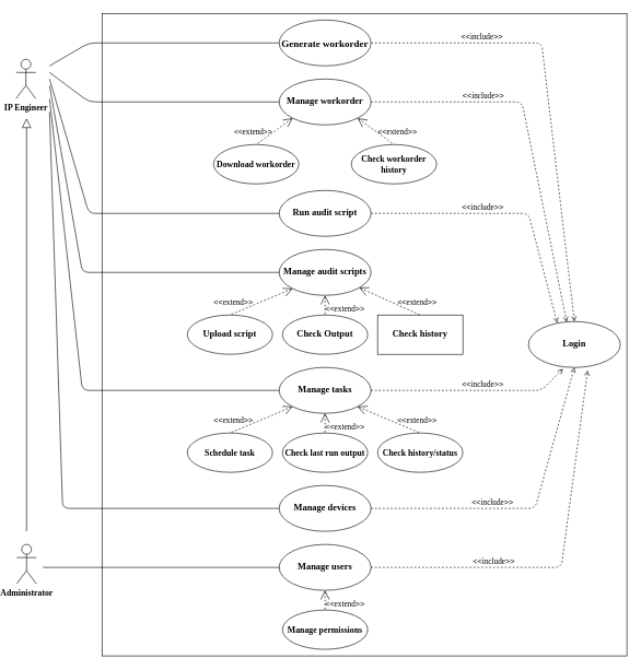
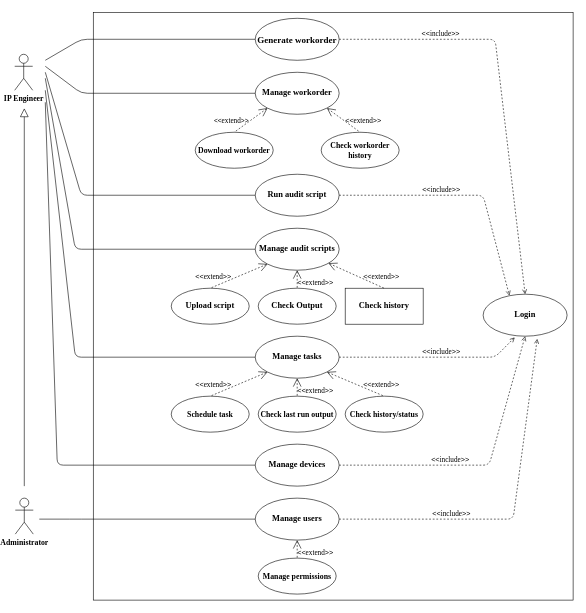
- <mxCell id="40" value="&lt;font style=&quot;font-size: 12px&quot;&gt;&amp;lt;&amp;lt;&lt;font face=&quot;Old Standard TT&quot; style=&quot;font-size: 12px&quot;&gt;include&lt;/font&gt;&amp;gt;&amp;gt;&lt;/font&gt;" style="edgeStyle=none;html=1;endArrow=open;verticalAlign=bottom;dashed=1;labelBackgroundColor=none;entryX=0.416;entryY=0.011;entryDx=0;entryDy=0;entryPerimeter=0;exitX=1;exitY=0.5;exitDx=0;exitDy=0;" edge="1" parent="1" source="14" target="11"><mxGeometry x="-0.404" width="160" relative="1" as="geometry"><mxPoint x="701" y="170" as="sourcePoint" /><mxPoint x="861" y="170" as="targetPoint" /><Array as="points"><mxPoint x="791" y="155" /></Array><mxPoint as="offset" /></mxGeometry></mxCell>
